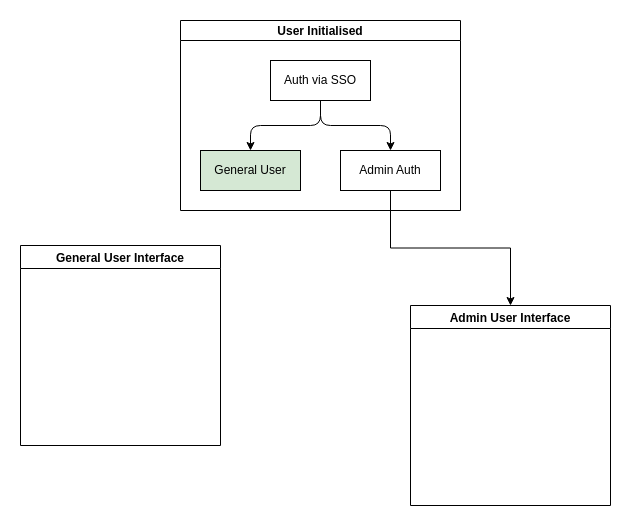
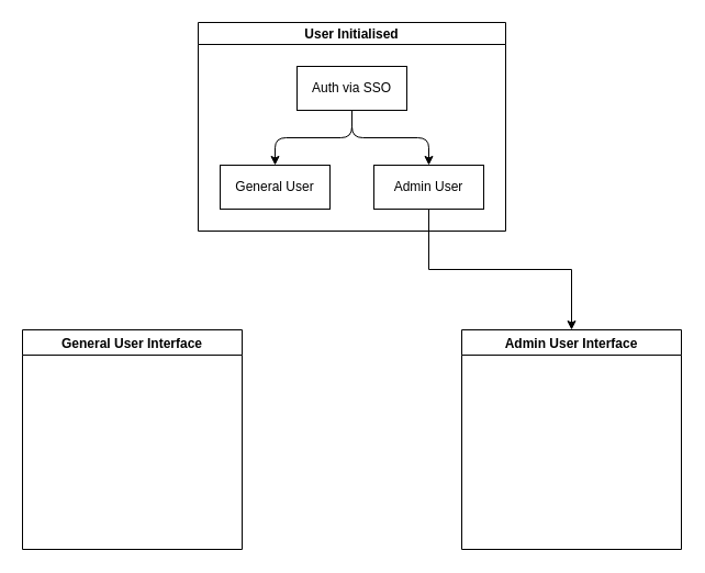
- <mxCell id="4" value="General User" style="whiteSpace=wrap;html=1;fillColor=#d5e8d4;" vertex="1" parent="2"><mxGeometry x="20" y="130" width="100" height="40" as="geometry" /></mxCell>
+ <mxCell id="4" value="General User" style="whiteSpace=wrap;html=1;" vertex="1" parent="2"><mxGeometry x="20" y="130" width="100" height="40" as="geometry" /></mxCell>
- <mxCell id="6" value="Admin Auth" style="whiteSpace=wrap;html=1;" vertex="1" parent="2"><mxGeometry x="160" y="130" width="100" height="40" as="geometry" /></mxCell>
+ <mxCell id="6" value="Admin User" style="whiteSpace=wrap;html=1;" vertex="1" parent="2"><mxGeometry x="160" y="130" width="100" height="40" as="geometry" /></mxCell>
- <mxCell id="8" value="General User Interface" style="swimlane;" vertex="1" parent="1"><mxGeometry x="20" y="245" width="200" height="200" as="geometry" /></mxCell>
+ <mxCell id="8" value="General User Interface" style="swimlane;" vertex="1" parent="1"><mxGeometry x="20" y="300" width="200" height="200" as="geometry" /></mxCell>
- <mxCell id="9" value="Admin User Interface" style="swimlane;" vertex="1" parent="1"><mxGeometry x="410" y="305" width="200" height="200" as="geometry" /></mxCell>
+ <mxCell id="9" value="Admin User Interface" style="swimlane;" vertex="1" parent="1"><mxGeometry x="420" y="300" width="200" height="200" as="geometry" /></mxCell>
